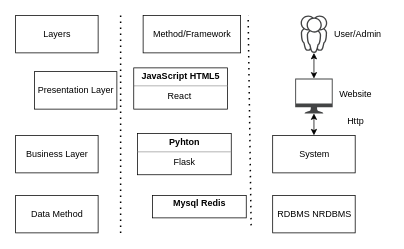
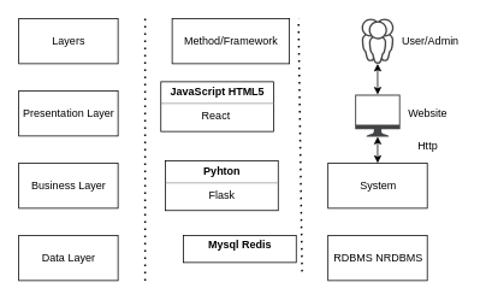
- <mxCell id="4" value="Presentation Layer" style="html=1;" vertex="1" parent="1"><mxGeometry x="45" y="95" width="110" height="50" as="geometry" /></mxCell>
+ <mxCell id="4" value="Presentation Layer" style="html=1;" vertex="1" parent="1"><mxGeometry x="20" y="100" width="110" height="50" as="geometry" /></mxCell>
- <mxCell id="6" value="Data Method" style="html=1;" vertex="1" parent="1"><mxGeometry x="20" y="260" width="110" height="50" as="geometry" /></mxCell>
+ <mxCell id="6" value="Data Layer" style="html=1;" vertex="1" parent="1"><mxGeometry x="20" y="260" width="110" height="50" as="geometry" /></mxCell>
